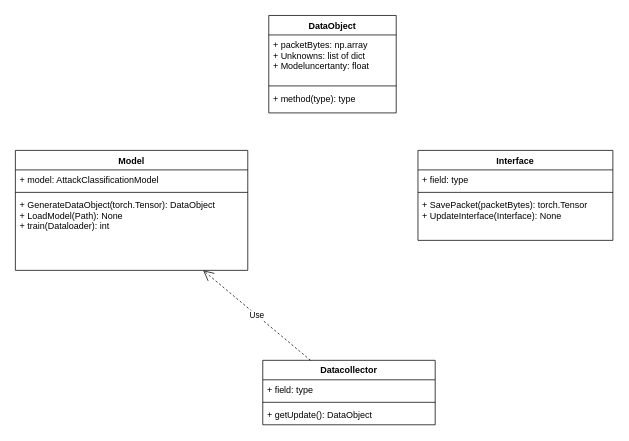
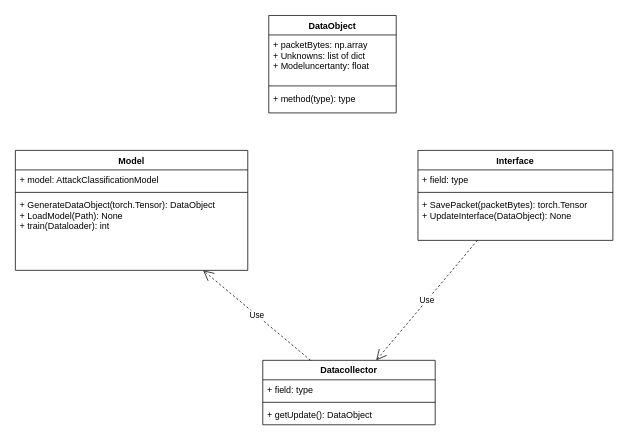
- <mxCell id="9" value="+ SavePacket(packetBytes): torch.Tensor&#10;+ UpdateInterface(Interface): None&#10;" style="text;strokeColor=none;fillColor=none;align=left;verticalAlign=top;spacingLeft=4;spacingRight=4;overflow=hidden;rotatable=0;points=[[0,0.5],[1,0.5]];portConstraint=eastwest;" parent="6" vertex="1"><mxGeometry y="60" width="260" height="60" as="geometry" /></mxCell>
+ <mxCell id="9" value="+ SavePacket(packetBytes): torch.Tensor&#10;+ UpdateInterface(DataObject): None&#10;" style="text;strokeColor=none;fillColor=none;align=left;verticalAlign=top;spacingLeft=4;spacingRight=4;overflow=hidden;rotatable=0;points=[[0,0.5],[1,0.5]];portConstraint=eastwest;" parent="6" vertex="1"><mxGeometry y="60" width="260" height="60" as="geometry" /></mxCell>
+ <mxCell id="19" value="Use" style="endArrow=open;endSize=12;dashed=1;html=1;rounded=0;" parent="1" source="6" target="14" edge="1"><mxGeometry width="160" relative="1" as="geometry"><mxPoint x="280" y="340" as="sourcePoint" /><mxPoint x="440" y="340" as="targetPoint" /></mxGeometry></mxCell>
